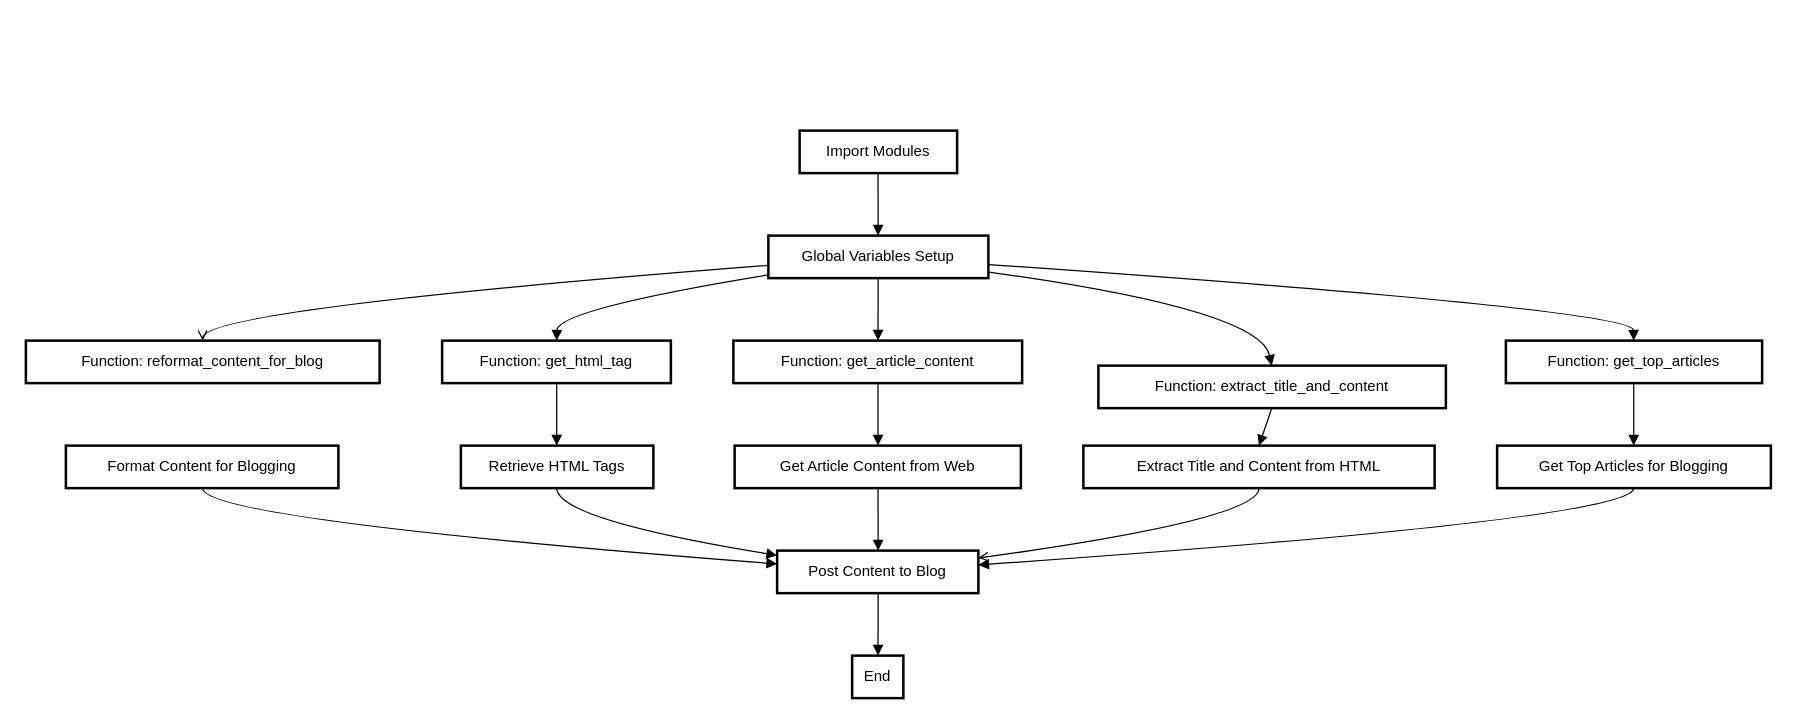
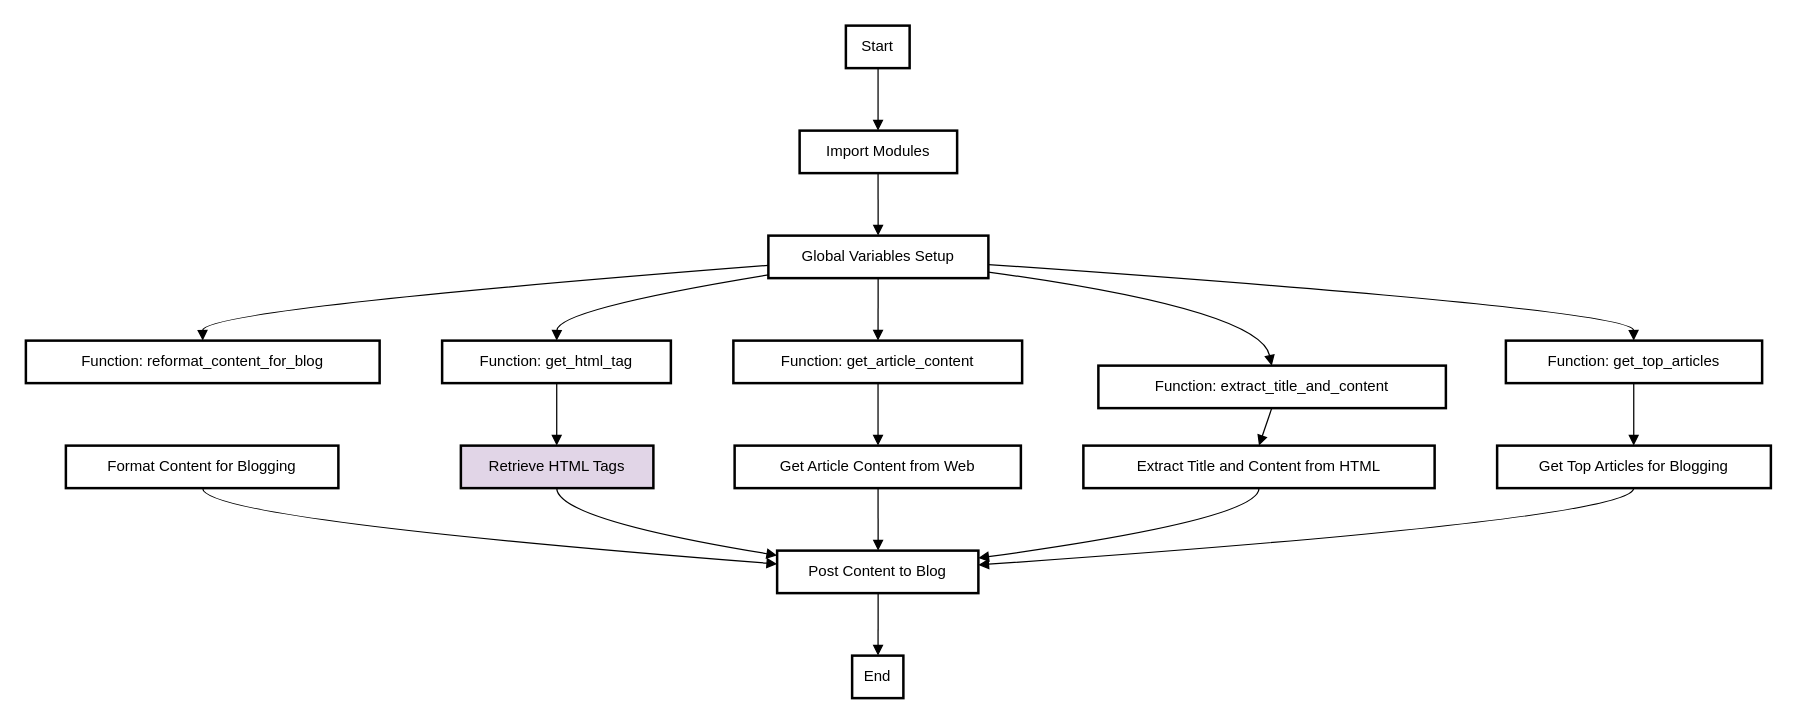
+ <mxCell id="2" value="Start" style="whiteSpace=wrap;strokeWidth=2;" vertex="1" parent="1"><mxGeometry x="676" y="20" width="51" height="34" as="geometry" /></mxCell>
+ <mxCell id="17" value="" style="curved=1;startArrow=none;endArrow=block;exitX=0.505;exitY=1;entryX=0.498;entryY=0;rounded=0;" edge="1" parent="1" source="2" target="3"><mxGeometry relative="1" as="geometry"><Array as="points" /></mxGeometry></mxCell>
- <mxCell id="19" value="" style="curved=1;startArrow=none;endArrow=open;exitX=-0.001;exitY=0.701;entryX=0.5;entryY=0;rounded=0;" edge="1" parent="1" source="4" target="5"><mxGeometry relative="1" as="geometry"><Array as="points"><mxPoint x="161" y="247" /></Array></mxGeometry></mxCell>
+ <mxCell id="19" value="" style="curved=1;startArrow=none;endArrow=block;exitX=-0.001;exitY=0.701;entryX=0.5;entryY=0;rounded=0;" edge="1" parent="1" source="4" target="5"><mxGeometry relative="1" as="geometry"><Array as="points"><mxPoint x="161" y="247" /></Array></mxGeometry></mxCell>
- <mxCell id="11" value="Retrieve HTML Tags" style="whiteSpace=wrap;strokeWidth=2;" vertex="1" parent="1"><mxGeometry x="368" y="356" width="154" height="34" as="geometry" /></mxCell>
+ <mxCell id="11" value="Retrieve HTML Tags" style="whiteSpace=wrap;strokeWidth=2;fillColor=#e1d5e7;" vertex="1" parent="1"><mxGeometry x="368" y="356" width="154" height="34" as="geometry" /></mxCell>
- <mxCell id="31" value="" style="curved=1;startArrow=none;endArrow=open;exitX=0.5;exitY=1;entryX=1.003;entryY=0.173;rounded=0;" edge="1" parent="1" source="13" target="15"><mxGeometry relative="1" as="geometry"><Array as="points"><mxPoint x="1007" y="415" /></Array></mxGeometry></mxCell>
+ <mxCell id="31" value="" style="curved=1;startArrow=none;endArrow=block;exitX=0.5;exitY=1;entryX=1.003;entryY=0.173;rounded=0;" edge="1" parent="1" source="13" target="15"><mxGeometry relative="1" as="geometry"><Array as="points"><mxPoint x="1007" y="415" /></Array></mxGeometry></mxCell>
